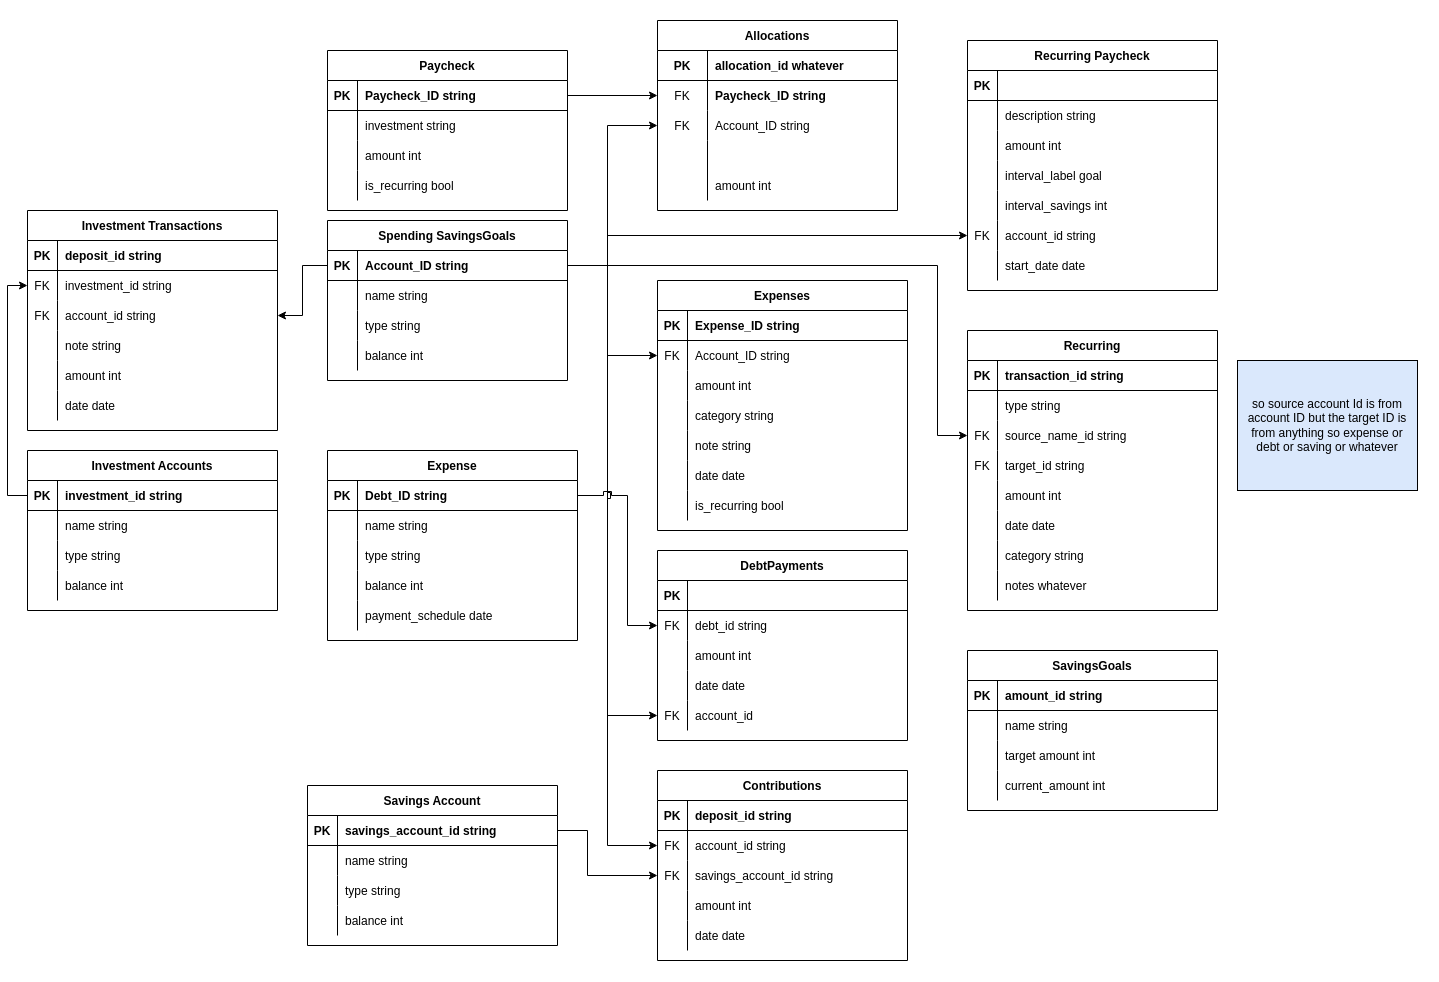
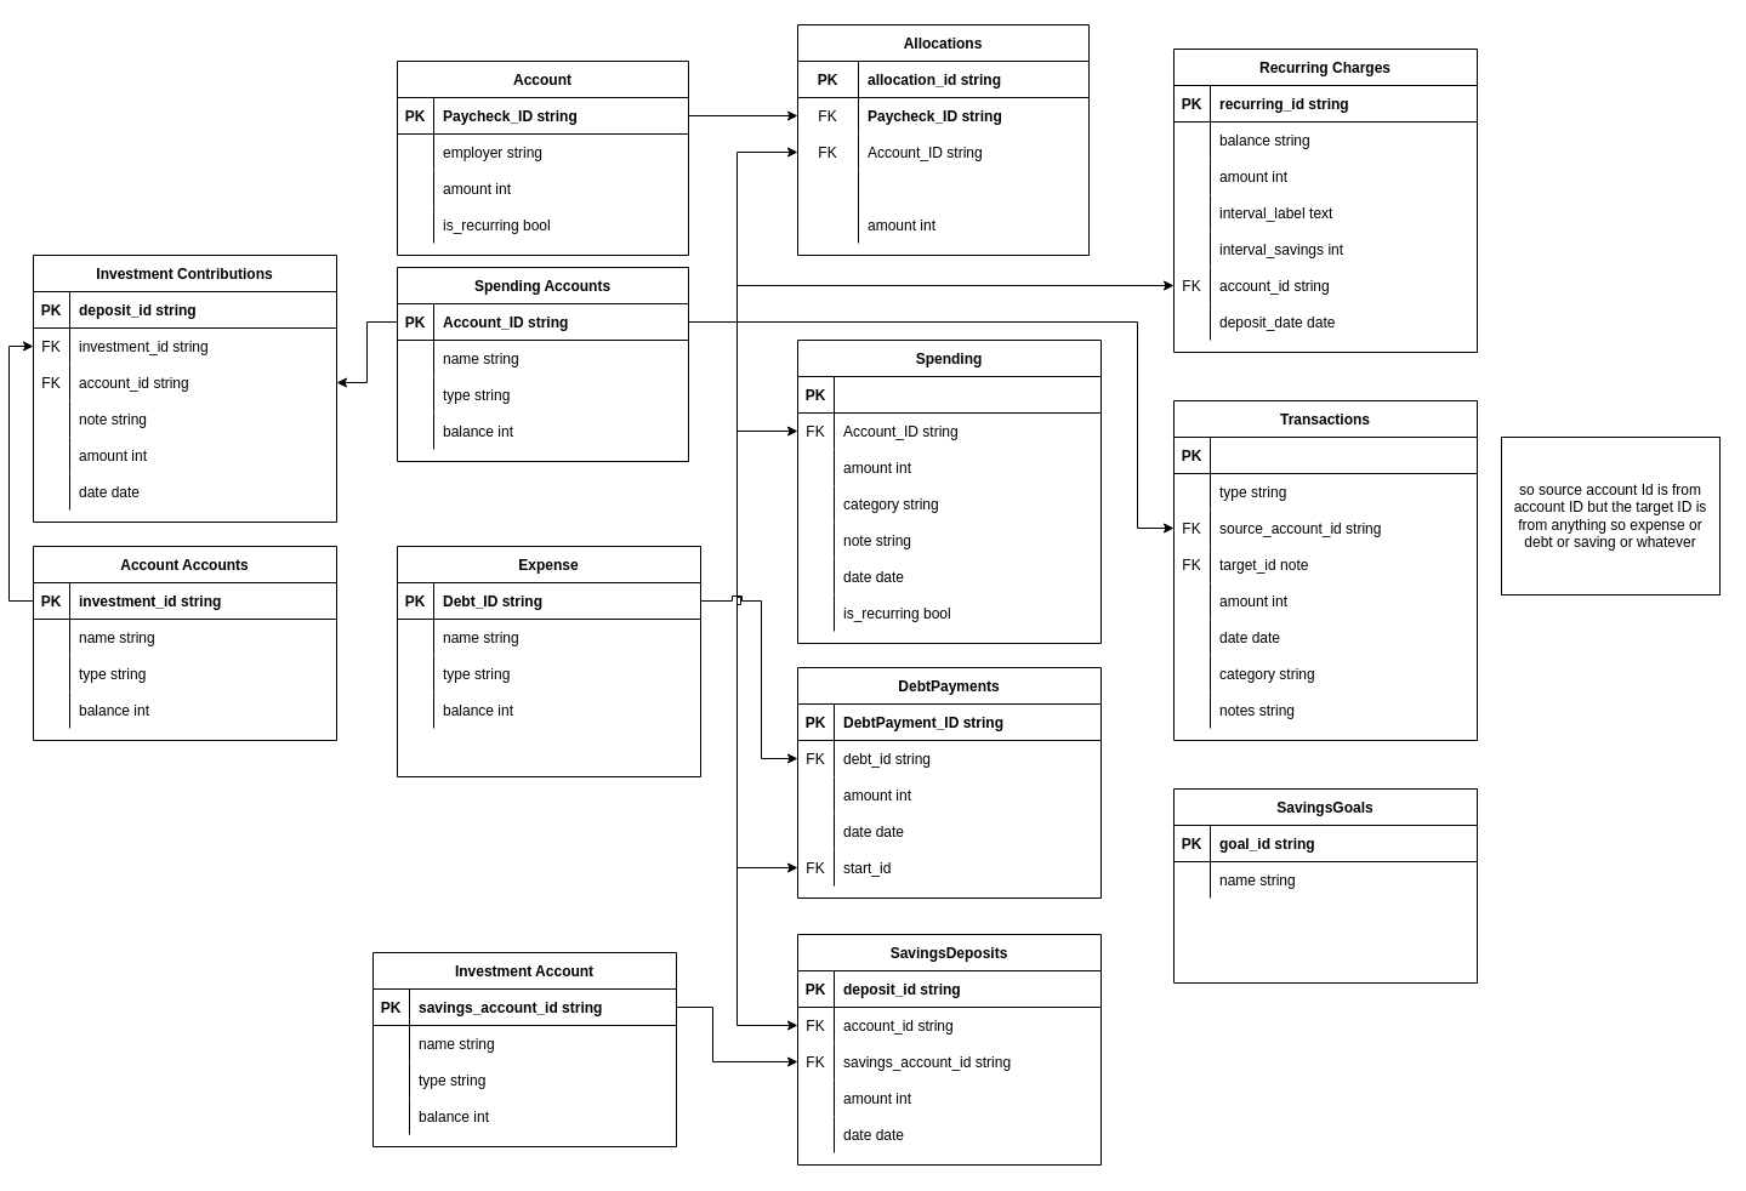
- <mxCell id="143" value="Recurring Paycheck" style="shape=table;startSize=30;container=1;collapsible=1;childLayout=tableLayout;fixedRows=1;rowLines=0;fontStyle=1;align=center;resizeLast=1;" parent="1" vertex="1"><mxGeometry x="960" y="40" width="250" height="250" as="geometry" /></mxCell>
+ <mxCell id="143" value="Recurring Charges" style="shape=table;startSize=30;container=1;collapsible=1;childLayout=tableLayout;fixedRows=1;rowLines=0;fontStyle=1;align=center;resizeLast=1;" parent="1" vertex="1"><mxGeometry x="960" y="40" width="250" height="250" as="geometry" /></mxCell>
- <mxCell id="2" value="Paycheck" style="shape=table;startSize=30;container=1;collapsible=1;childLayout=tableLayout;fixedRows=1;rowLines=0;fontStyle=1;align=center;resizeLast=1;" parent="1" vertex="1"><mxGeometry x="320" y="50" width="240" height="160" as="geometry" /></mxCell>
+ <mxCell id="2" value="Account" style="shape=table;startSize=30;container=1;collapsible=1;childLayout=tableLayout;fixedRows=1;rowLines=0;fontStyle=1;align=center;resizeLast=1;" parent="1" vertex="1"><mxGeometry x="320" y="50" width="240" height="160" as="geometry" /></mxCell>
- <mxCell id="31" value="allocation_id whatever" style="shape=partialRectangle;overflow=hidden;connectable=0;fillColor=none;top=0;left=0;bottom=0;right=0;align=left;spacingLeft=6;fontStyle=1;" parent="29" vertex="1"><mxGeometry x="50" width="190" height="30" as="geometry"><mxRectangle width="190" height="30" as="alternateBounds" /></mxGeometry></mxCell>
+ <mxCell id="31" value="allocation_id string" style="shape=partialRectangle;overflow=hidden;connectable=0;fillColor=none;top=0;left=0;bottom=0;right=0;align=left;spacingLeft=6;fontStyle=1;" parent="29" vertex="1"><mxGeometry x="50" width="190" height="30" as="geometry"><mxRectangle width="190" height="30" as="alternateBounds" /></mxGeometry></mxCell>
+ <mxCell id="146" value="recurring_id string" style="shape=partialRectangle;overflow=hidden;connectable=0;fillColor=none;top=0;left=0;bottom=0;right=0;align=left;spacingLeft=6;fontStyle=1;" parent="144" vertex="1"><mxGeometry x="30" width="220" height="30" as="geometry"><mxRectangle width="220" height="30" as="alternateBounds" /></mxGeometry></mxCell>
- <mxCell id="149" value="description string" style="shape=partialRectangle;overflow=hidden;connectable=0;fillColor=none;top=0;left=0;bottom=0;right=0;align=left;spacingLeft=6;" parent="147" vertex="1"><mxGeometry x="30" width="220" height="30" as="geometry"><mxRectangle width="220" height="30" as="alternateBounds" /></mxGeometry></mxCell>
+ <mxCell id="149" value="balance string" style="shape=partialRectangle;overflow=hidden;connectable=0;fillColor=none;top=0;left=0;bottom=0;right=0;align=left;spacingLeft=6;" parent="147" vertex="1"><mxGeometry x="30" width="220" height="30" as="geometry"><mxRectangle width="220" height="30" as="alternateBounds" /></mxGeometry></mxCell>
- <mxCell id="8" value="investment string" style="shape=partialRectangle;overflow=hidden;connectable=0;fillColor=none;top=0;left=0;bottom=0;right=0;align=left;spacingLeft=6;" parent="6" vertex="1"><mxGeometry x="30" width="210" height="30" as="geometry"><mxRectangle width="210" height="30" as="alternateBounds" /></mxGeometry></mxCell>
+ <mxCell id="8" value="employer string" style="shape=partialRectangle;overflow=hidden;connectable=0;fillColor=none;top=0;left=0;bottom=0;right=0;align=left;spacingLeft=6;" parent="6" vertex="1"><mxGeometry x="30" width="210" height="30" as="geometry"><mxRectangle width="210" height="30" as="alternateBounds" /></mxGeometry></mxCell>
- <mxCell id="155" value="interval_label goal" style="shape=partialRectangle;overflow=hidden;connectable=0;fillColor=none;top=0;left=0;bottom=0;right=0;align=left;spacingLeft=6;" parent="153" vertex="1"><mxGeometry x="30" width="220" height="30" as="geometry"><mxRectangle width="220" height="30" as="alternateBounds" /></mxGeometry></mxCell>
+ <mxCell id="155" value="interval_label text" style="shape=partialRectangle;overflow=hidden;connectable=0;fillColor=none;top=0;left=0;bottom=0;right=0;align=left;spacingLeft=6;" parent="153" vertex="1"><mxGeometry x="30" width="220" height="30" as="geometry"><mxRectangle width="220" height="30" as="alternateBounds" /></mxGeometry></mxCell>
- <mxCell id="195" value="Investment Transactions" style="shape=table;startSize=30;container=1;collapsible=1;childLayout=tableLayout;fixedRows=1;rowLines=0;fontStyle=1;align=center;resizeLast=1;" parent="1" vertex="1"><mxGeometry x="20" y="210" width="250" height="220" as="geometry" /></mxCell>
+ <mxCell id="195" value="Investment Contributions" style="shape=table;startSize=30;container=1;collapsible=1;childLayout=tableLayout;fixedRows=1;rowLines=0;fontStyle=1;align=center;resizeLast=1;" parent="1" vertex="1"><mxGeometry x="20" y="210" width="250" height="220" as="geometry" /></mxCell>
- <mxCell id="15" value="Spending SavingsGoals" style="shape=table;startSize=30;container=1;collapsible=1;childLayout=tableLayout;fixedRows=1;rowLines=0;fontStyle=1;align=center;resizeLast=1;" parent="1" vertex="1"><mxGeometry x="320" y="220" width="240" height="160" as="geometry" /></mxCell>
+ <mxCell id="15" value="Spending Accounts" style="shape=table;startSize=30;container=1;collapsible=1;childLayout=tableLayout;fixedRows=1;rowLines=0;fontStyle=1;align=center;resizeLast=1;" parent="1" vertex="1"><mxGeometry x="320" y="220" width="240" height="160" as="geometry" /></mxCell>
- <mxCell id="164" value="start_date date" style="shape=partialRectangle;overflow=hidden;connectable=0;fillColor=none;top=0;left=0;bottom=0;right=0;align=left;spacingLeft=6;" parent="162" vertex="1"><mxGeometry x="30" width="220" height="30" as="geometry"><mxRectangle width="220" height="30" as="alternateBounds" /></mxGeometry></mxCell>
+ <mxCell id="164" value="deposit_date date" style="shape=partialRectangle;overflow=hidden;connectable=0;fillColor=none;top=0;left=0;bottom=0;right=0;align=left;spacingLeft=6;" parent="162" vertex="1"><mxGeometry x="30" width="220" height="30" as="geometry"><mxRectangle width="220" height="30" as="alternateBounds" /></mxGeometry></mxCell>
- <mxCell id="43" value="Expenses" style="shape=table;startSize=30;container=1;collapsible=1;childLayout=tableLayout;fixedRows=1;rowLines=0;fontStyle=1;align=center;resizeLast=1;" parent="1" vertex="1"><mxGeometry x="650" y="280" width="250" height="250" as="geometry" /></mxCell>
+ <mxCell id="43" value="Spending" style="shape=table;startSize=30;container=1;collapsible=1;childLayout=tableLayout;fixedRows=1;rowLines=0;fontStyle=1;align=center;resizeLast=1;" parent="1" vertex="1"><mxGeometry x="650" y="280" width="250" height="250" as="geometry" /></mxCell>
- <mxCell id="46" value="Expense_ID string" style="shape=partialRectangle;overflow=hidden;connectable=0;fillColor=none;top=0;left=0;bottom=0;right=0;align=left;spacingLeft=6;fontStyle=1;" parent="44" vertex="1"><mxGeometry x="30" width="220" height="30" as="geometry"><mxRectangle width="220" height="30" as="alternateBounds" /></mxGeometry></mxCell>
- <mxCell id="166" value="Recurring" style="shape=table;startSize=30;container=1;collapsible=1;childLayout=tableLayout;fixedRows=1;rowLines=0;fontStyle=1;align=center;resizeLast=1;" parent="1" vertex="1"><mxGeometry x="960" y="330" width="250" height="280" as="geometry" /></mxCell>
+ <mxCell id="166" value="Transactions" style="shape=table;startSize=30;container=1;collapsible=1;childLayout=tableLayout;fixedRows=1;rowLines=0;fontStyle=1;align=center;resizeLast=1;" parent="1" vertex="1"><mxGeometry x="960" y="330" width="250" height="280" as="geometry" /></mxCell>
- <mxCell id="169" value="transaction_id string" style="shape=partialRectangle;overflow=hidden;connectable=0;fillColor=none;top=0;left=0;bottom=0;right=0;align=left;spacingLeft=6;fontStyle=1;" parent="167" vertex="1"><mxGeometry x="30" width="220" height="30" as="geometry"><mxRectangle width="220" height="30" as="alternateBounds" /></mxGeometry></mxCell>
- <mxCell id="191" value="so source account Id is from account ID but the target ID is from anything so expense or debt or saving or whatever" style="rounded=0;whiteSpace=wrap;html=1;fillColor=#dae8fc;" parent="1" vertex="1"><mxGeometry x="1230" y="360" width="180" height="130" as="geometry" /></mxCell>
+ <mxCell id="191" value="so source account Id is from account ID but the target ID is from anything so expense or debt or saving or whatever" style="rounded=0;whiteSpace=wrap;html=1;" parent="1" vertex="1"><mxGeometry x="1230" y="360" width="180" height="130" as="geometry" /></mxCell>
- <mxCell id="175" value="source_name_id string" style="shape=partialRectangle;overflow=hidden;connectable=0;fillColor=none;top=0;left=0;bottom=0;right=0;align=left;spacingLeft=6;" parent="173" vertex="1"><mxGeometry x="30" width="220" height="30" as="geometry"><mxRectangle width="220" height="30" as="alternateBounds" /></mxGeometry></mxCell>
+ <mxCell id="175" value="source_account_id string" style="shape=partialRectangle;overflow=hidden;connectable=0;fillColor=none;top=0;left=0;bottom=0;right=0;align=left;spacingLeft=6;" parent="173" vertex="1"><mxGeometry x="30" width="220" height="30" as="geometry"><mxRectangle width="220" height="30" as="alternateBounds" /></mxGeometry></mxCell>
- <mxCell id="130" value="Investment Accounts" style="shape=table;startSize=30;container=1;collapsible=1;childLayout=tableLayout;fixedRows=1;rowLines=0;fontStyle=1;align=center;resizeLast=1;" parent="1" vertex="1"><mxGeometry x="20" y="450" width="250" height="160" as="geometry" /></mxCell>
+ <mxCell id="130" value="Account Accounts" style="shape=table;startSize=30;container=1;collapsible=1;childLayout=tableLayout;fixedRows=1;rowLines=0;fontStyle=1;align=center;resizeLast=1;" parent="1" vertex="1"><mxGeometry x="20" y="450" width="250" height="160" as="geometry" /></mxCell>
- <mxCell id="178" value="target_id string" style="shape=partialRectangle;overflow=hidden;connectable=0;fillColor=none;top=0;left=0;bottom=0;right=0;align=left;spacingLeft=6;" parent="176" vertex="1"><mxGeometry x="30" width="220" height="30" as="geometry"><mxRectangle width="220" height="30" as="alternateBounds" /></mxGeometry></mxCell>
+ <mxCell id="178" value="target_id note" style="shape=partialRectangle;overflow=hidden;connectable=0;fillColor=none;top=0;left=0;bottom=0;right=0;align=left;spacingLeft=6;" parent="176" vertex="1"><mxGeometry x="30" width="220" height="30" as="geometry"><mxRectangle width="220" height="30" as="alternateBounds" /></mxGeometry></mxCell>
- <mxCell id="190" value="notes whatever" style="shape=partialRectangle;overflow=hidden;connectable=0;fillColor=none;top=0;left=0;bottom=0;right=0;align=left;spacingLeft=6;" parent="188" vertex="1"><mxGeometry x="30" width="220" height="30" as="geometry"><mxRectangle width="220" height="30" as="alternateBounds" /></mxGeometry></mxCell>
+ <mxCell id="190" value="notes string" style="shape=partialRectangle;overflow=hidden;connectable=0;fillColor=none;top=0;left=0;bottom=0;right=0;align=left;spacingLeft=6;" parent="188" vertex="1"><mxGeometry x="30" width="220" height="30" as="geometry"><mxRectangle width="220" height="30" as="alternateBounds" /></mxGeometry></mxCell>
+ <mxCell id="84" value="DebtPayment_ID string" style="shape=partialRectangle;overflow=hidden;connectable=0;fillColor=none;top=0;left=0;bottom=0;right=0;align=left;spacingLeft=6;fontStyle=1;" parent="82" vertex="1"><mxGeometry x="30" width="220" height="30" as="geometry"><mxRectangle width="220" height="30" as="alternateBounds" /></mxGeometry></mxCell>
- <mxCell id="80" value="payment_schedule date" style="shape=partialRectangle;overflow=hidden;connectable=0;fillColor=none;top=0;left=0;bottom=0;right=0;align=left;spacingLeft=6;" parent="78" vertex="1"><mxGeometry x="30" width="220" height="30" as="geometry"><mxRectangle width="220" height="30" as="alternateBounds" /></mxGeometry></mxCell>
- <mxCell id="103" value="amount_id string" style="shape=partialRectangle;overflow=hidden;connectable=0;fillColor=none;top=0;left=0;bottom=0;right=0;align=left;spacingLeft=6;fontStyle=1;" parent="101" vertex="1"><mxGeometry x="30" width="220" height="30" as="geometry"><mxRectangle width="220" height="30" as="alternateBounds" /></mxGeometry></mxCell>
+ <mxCell id="103" value="goal_id string" style="shape=partialRectangle;overflow=hidden;connectable=0;fillColor=none;top=0;left=0;bottom=0;right=0;align=left;spacingLeft=6;fontStyle=1;" parent="101" vertex="1"><mxGeometry x="30" width="220" height="30" as="geometry"><mxRectangle width="220" height="30" as="alternateBounds" /></mxGeometry></mxCell>
- <mxCell id="96" value="account_id" style="shape=partialRectangle;overflow=hidden;connectable=0;fillColor=none;top=0;left=0;bottom=0;right=0;align=left;spacingLeft=6;" parent="94" vertex="1"><mxGeometry x="30" width="220" height="30" as="geometry"><mxRectangle width="220" height="30" as="alternateBounds" /></mxGeometry></mxCell>
+ <mxCell id="96" value="start_id" style="shape=partialRectangle;overflow=hidden;connectable=0;fillColor=none;top=0;left=0;bottom=0;right=0;align=left;spacingLeft=6;" parent="94" vertex="1"><mxGeometry x="30" width="220" height="30" as="geometry"><mxRectangle width="220" height="30" as="alternateBounds" /></mxGeometry></mxCell>
- <mxCell id="109" value="target amount int" style="shape=partialRectangle;overflow=hidden;connectable=0;fillColor=none;top=0;left=0;bottom=0;right=0;align=left;spacingLeft=6;" parent="107" vertex="1"><mxGeometry x="30" width="220" height="30" as="geometry"><mxRectangle width="220" height="30" as="alternateBounds" /></mxGeometry></mxCell>
- <mxCell id="113" value="Contributions" style="shape=table;startSize=30;container=1;collapsible=1;childLayout=tableLayout;fixedRows=1;rowLines=0;fontStyle=1;align=center;resizeLast=1;" parent="1" vertex="1"><mxGeometry x="650" y="770" width="250" height="190" as="geometry" /></mxCell>
+ <mxCell id="113" value="SavingsDeposits" style="shape=table;startSize=30;container=1;collapsible=1;childLayout=tableLayout;fixedRows=1;rowLines=0;fontStyle=1;align=center;resizeLast=1;" parent="1" vertex="1"><mxGeometry x="650" y="770" width="250" height="190" as="geometry" /></mxCell>
- <mxCell id="112" value="current_amount int" style="shape=partialRectangle;overflow=hidden;connectable=0;fillColor=none;top=0;left=0;bottom=0;right=0;align=left;spacingLeft=6;" parent="110" vertex="1"><mxGeometry x="30" width="220" height="30" as="geometry"><mxRectangle width="220" height="30" as="alternateBounds" /></mxGeometry></mxCell>
- <mxCell id="215" value="Savings Account" style="shape=table;startSize=30;container=1;collapsible=1;childLayout=tableLayout;fixedRows=1;rowLines=0;fontStyle=1;align=center;resizeLast=1;" parent="1" vertex="1"><mxGeometry x="300" y="785" width="250" height="160" as="geometry" /></mxCell>
+ <mxCell id="215" value="Investment Account" style="shape=table;startSize=30;container=1;collapsible=1;childLayout=tableLayout;fixedRows=1;rowLines=0;fontStyle=1;align=center;resizeLast=1;" parent="1" vertex="1"><mxGeometry x="300" y="785" width="250" height="160" as="geometry" /></mxCell>
